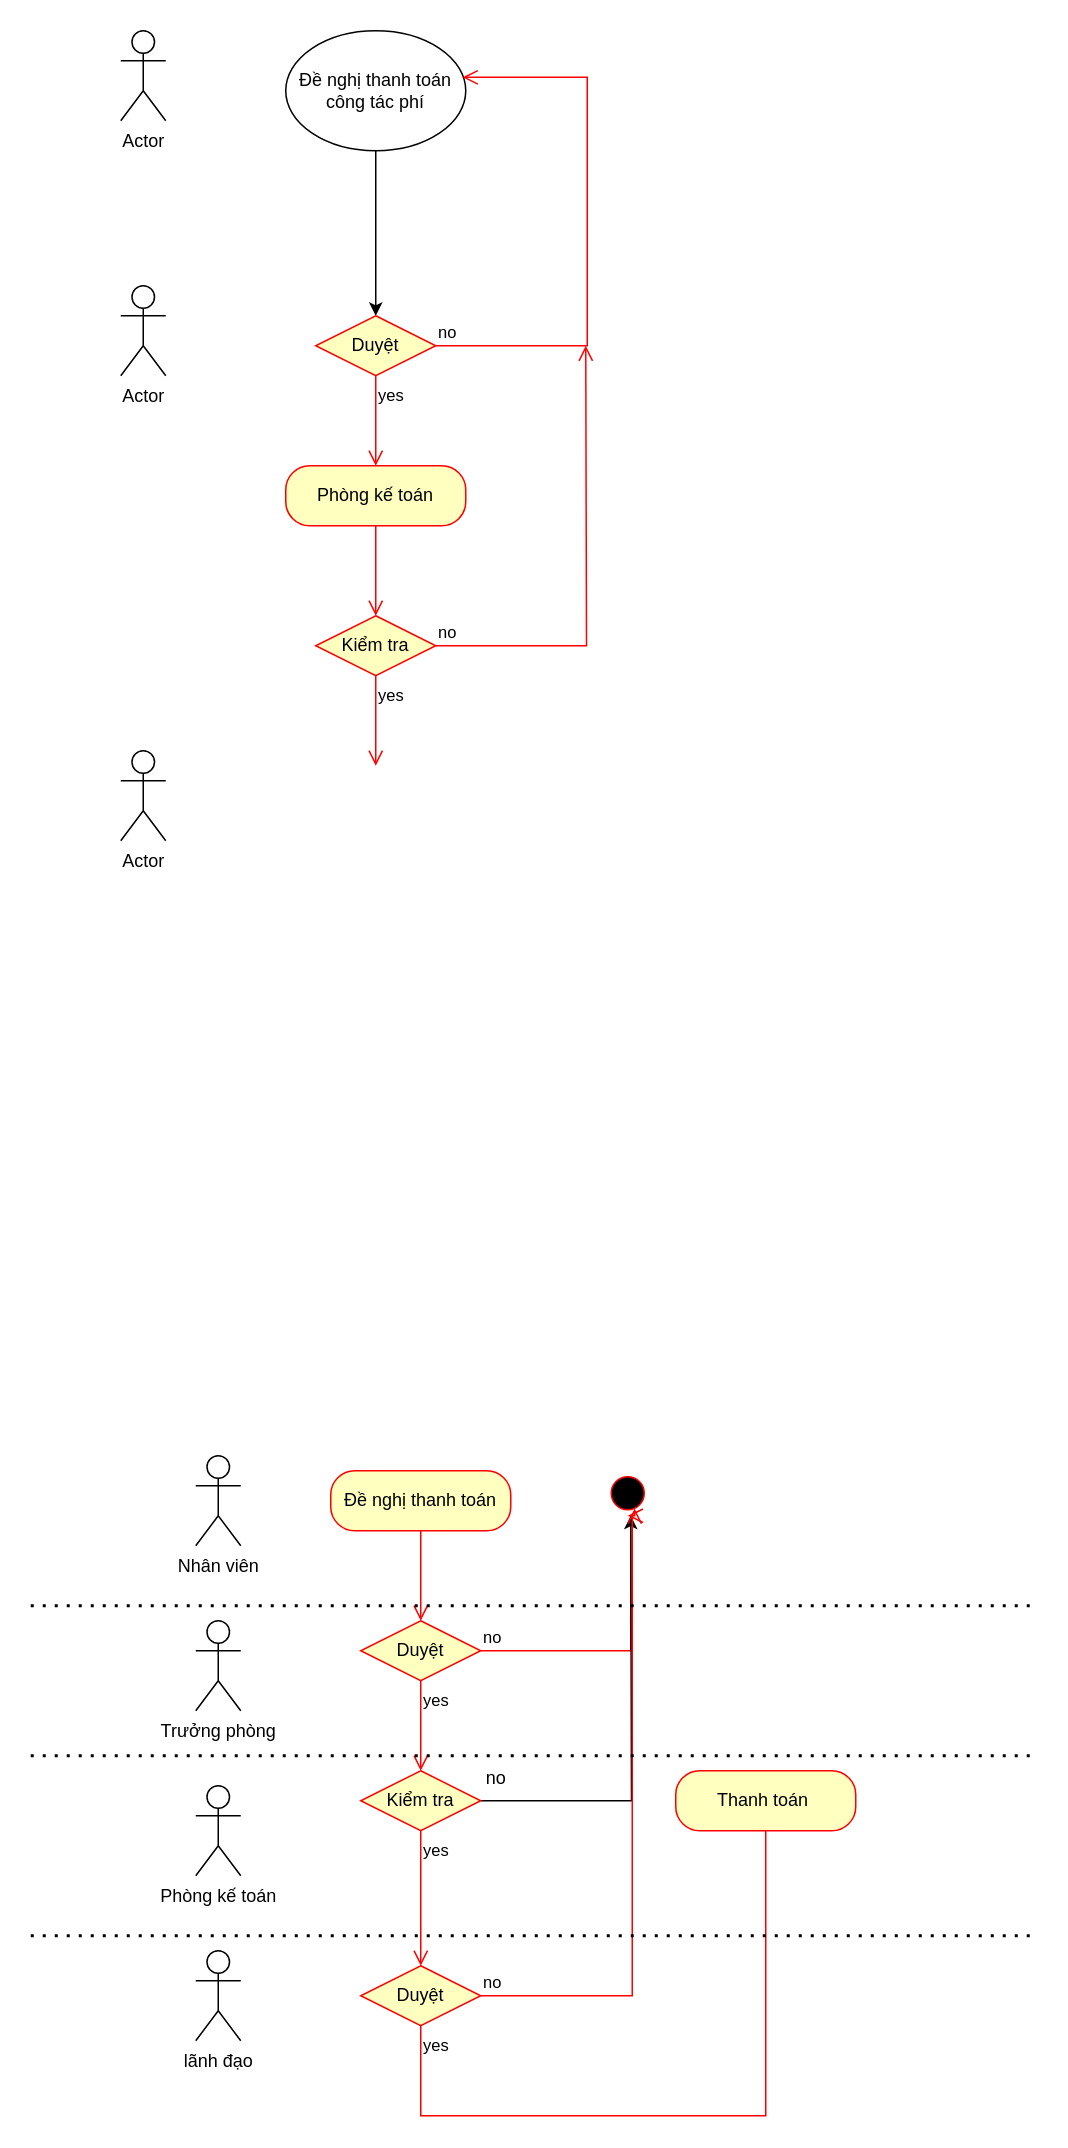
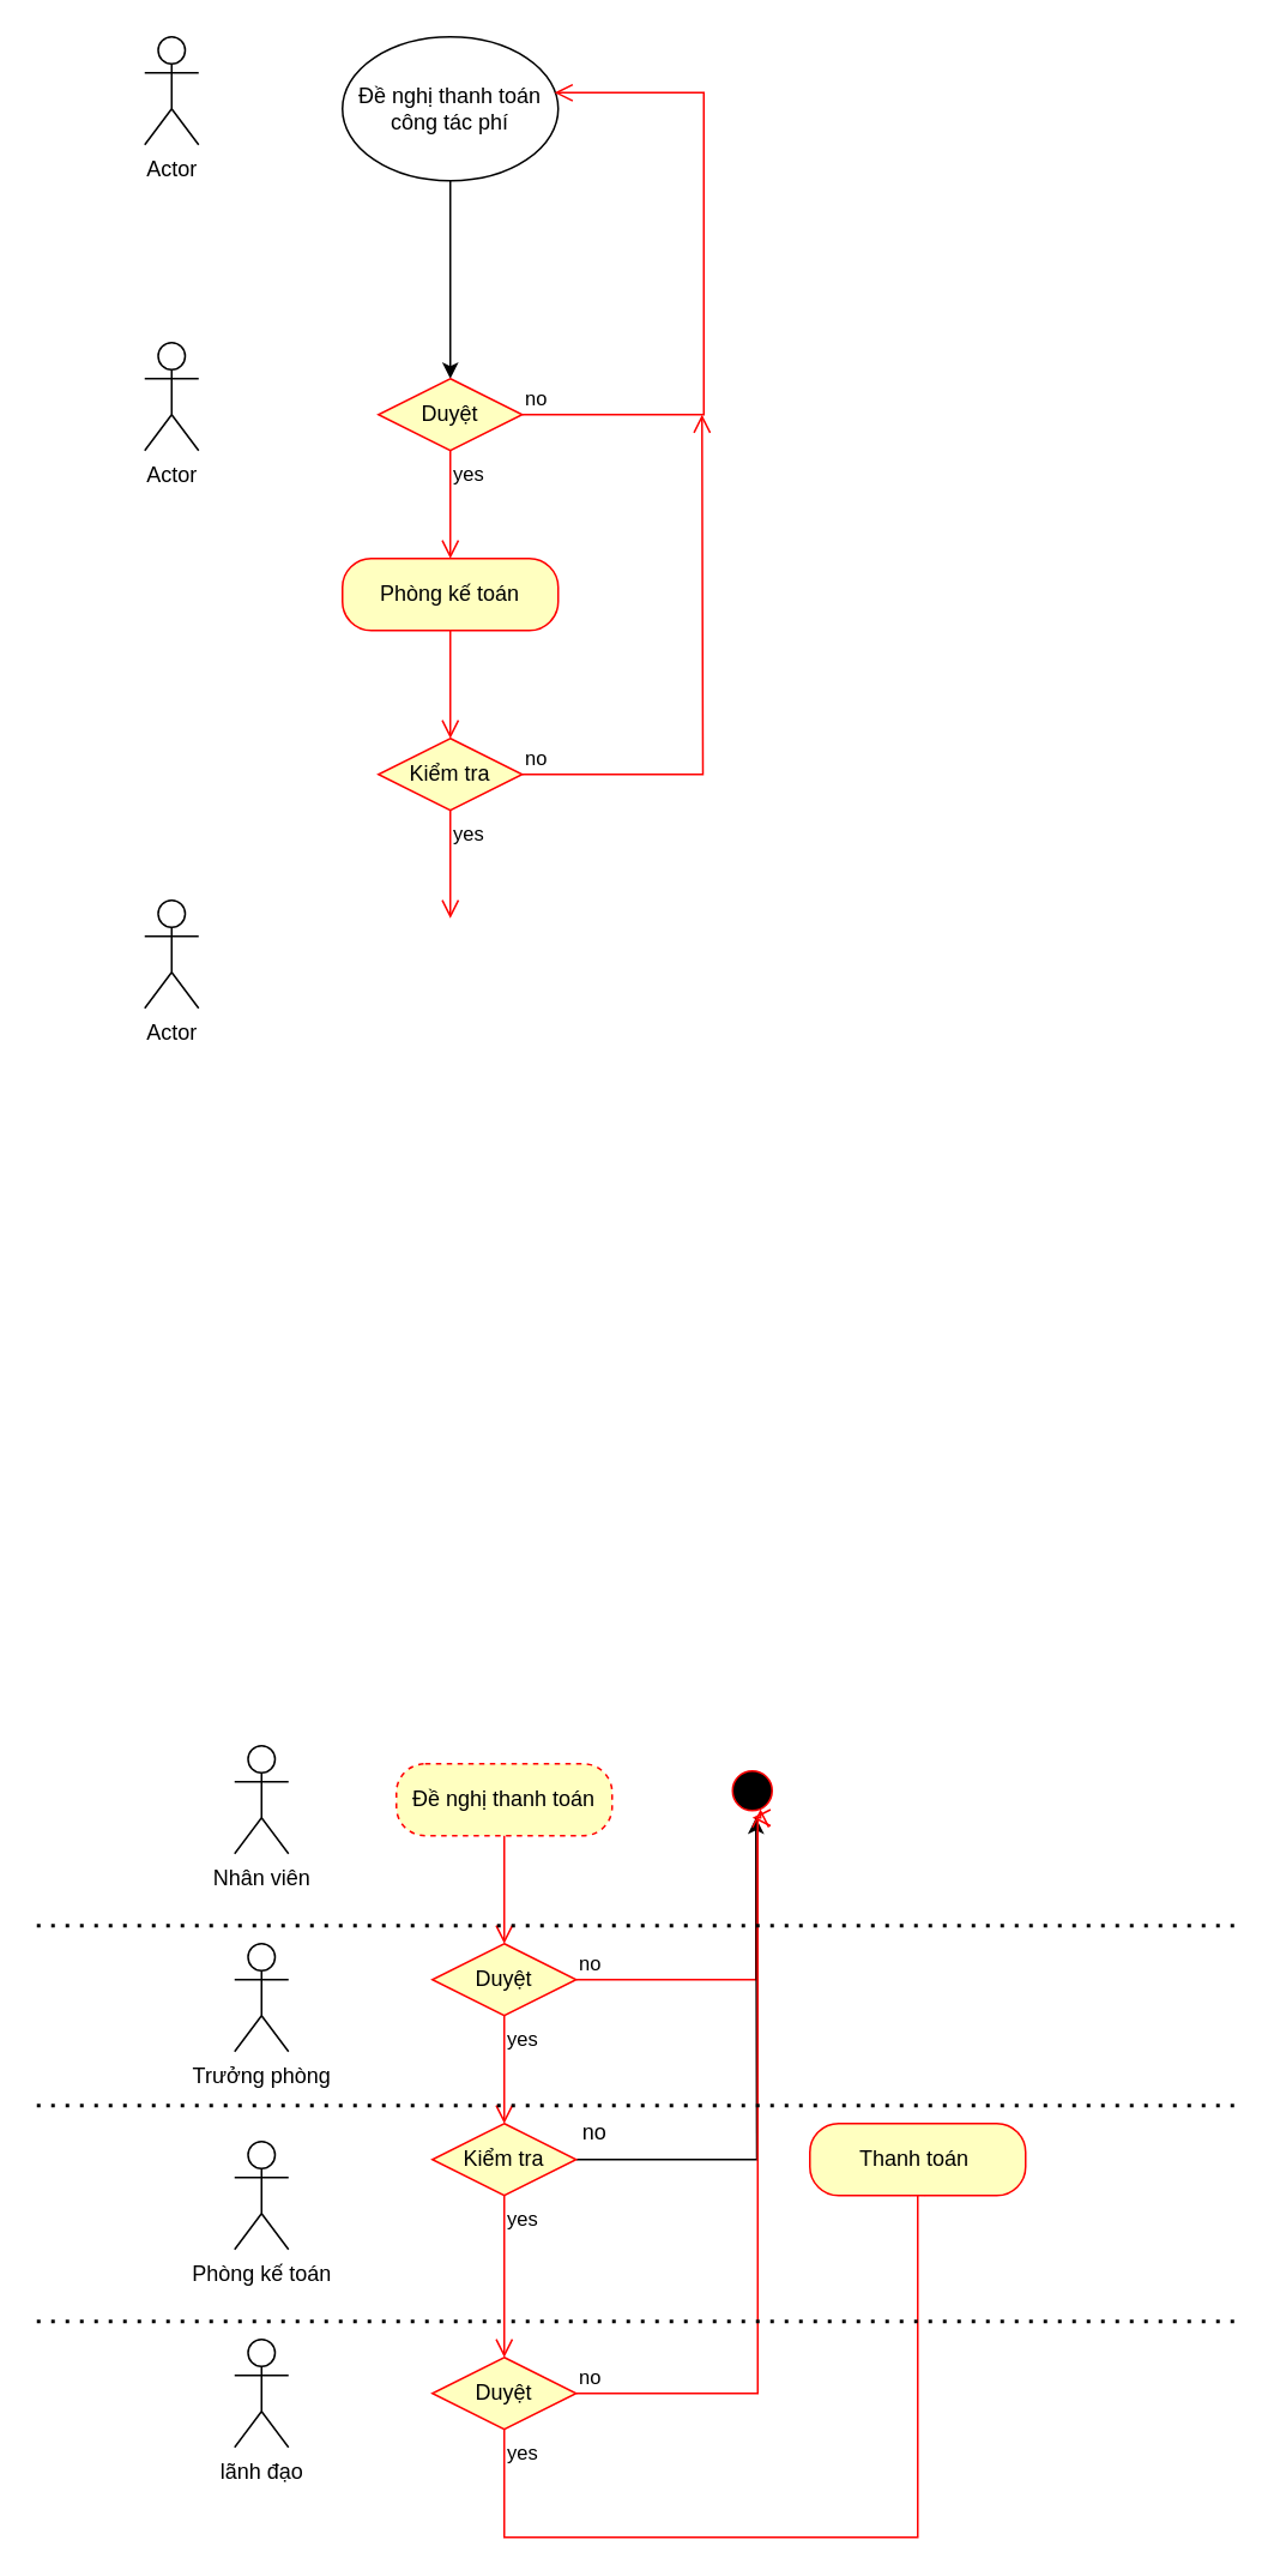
- <mxCell id="16" value="Đề nghị thanh toán" style="rounded=1;whiteSpace=wrap;html=1;arcSize=40;fontColor=#000000;fillColor=#ffffc0;strokeColor=#ff0000;" vertex="1" parent="1"><mxGeometry x="220" y="980" width="120" height="40" as="geometry" /></mxCell>
+ <mxCell id="16" value="Đề nghị thanh toán" style="rounded=1;whiteSpace=wrap;html=1;arcSize=40;fontColor=#000000;fillColor=#ffffc0;strokeColor=#ff0000;dashed=1;" vertex="1" parent="1"><mxGeometry x="220" y="980" width="120" height="40" as="geometry" /></mxCell>
